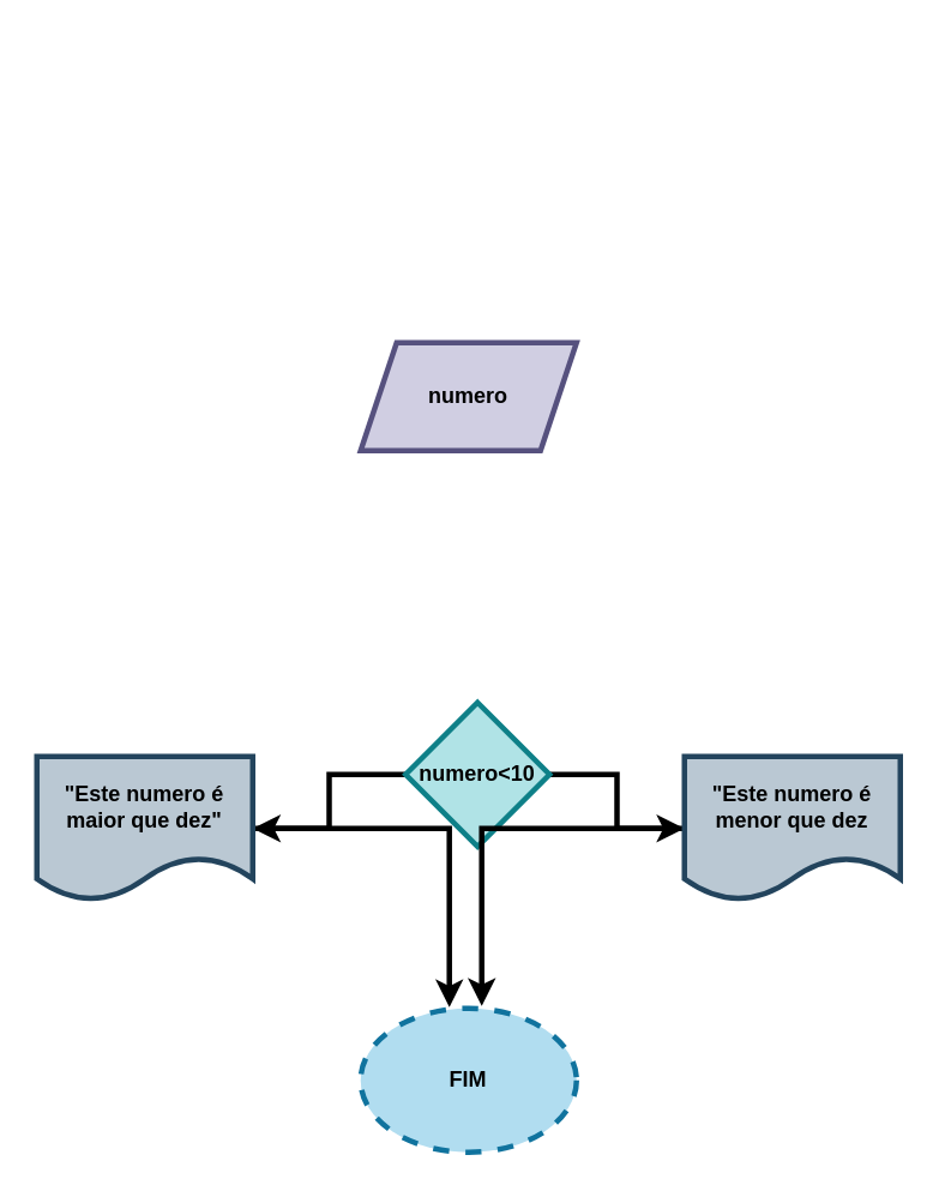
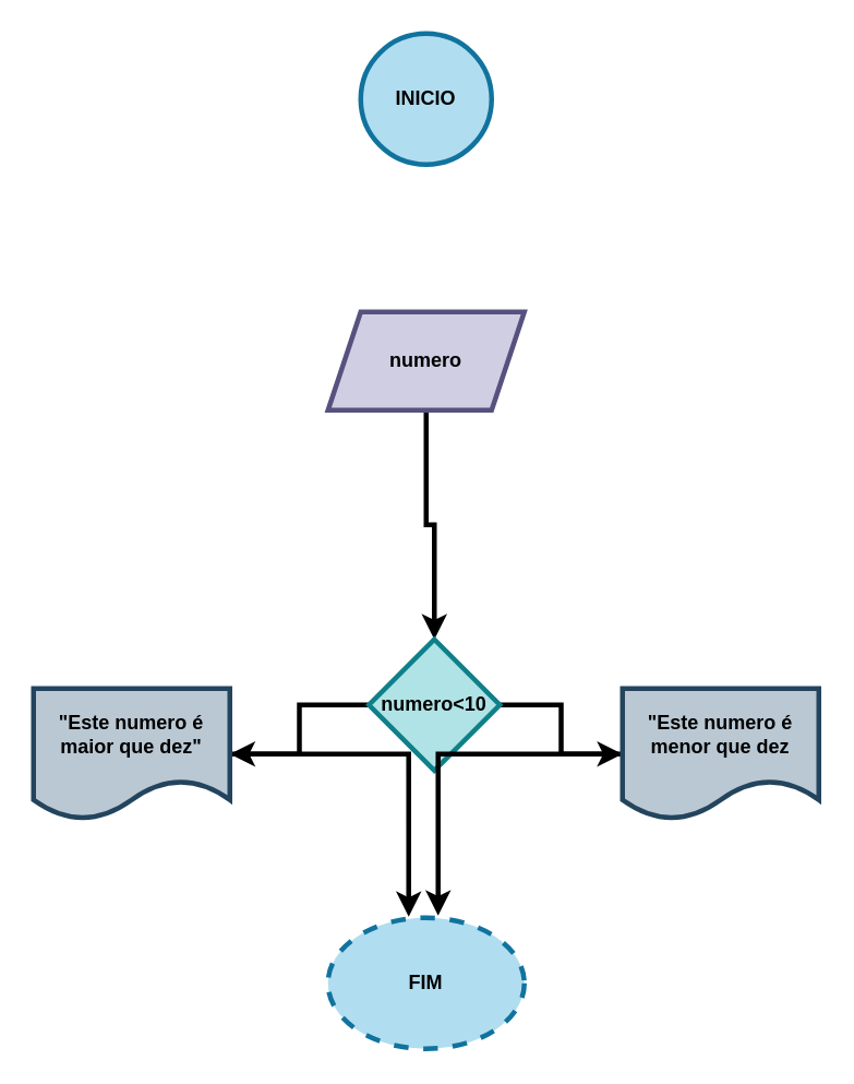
+ <mxCell id="2" value="INICIO" style="ellipse;whiteSpace=wrap;html=1;aspect=fixed;strokeWidth=3;fontStyle=1;fillColor=#b1ddf0;strokeColor=#10739e;" vertex="1" parent="1"><mxGeometry x="220" y="20" width="80" height="80" as="geometry" /></mxCell>
+ <mxCell id="3" value="" style="edgeStyle=orthogonalEdgeStyle;rounded=0;orthogonalLoop=1;jettySize=auto;html=1;strokeWidth=3;fontStyle=1" edge="1" parent="1" source="4" target="7"><mxGeometry relative="1" as="geometry" /></mxCell>
